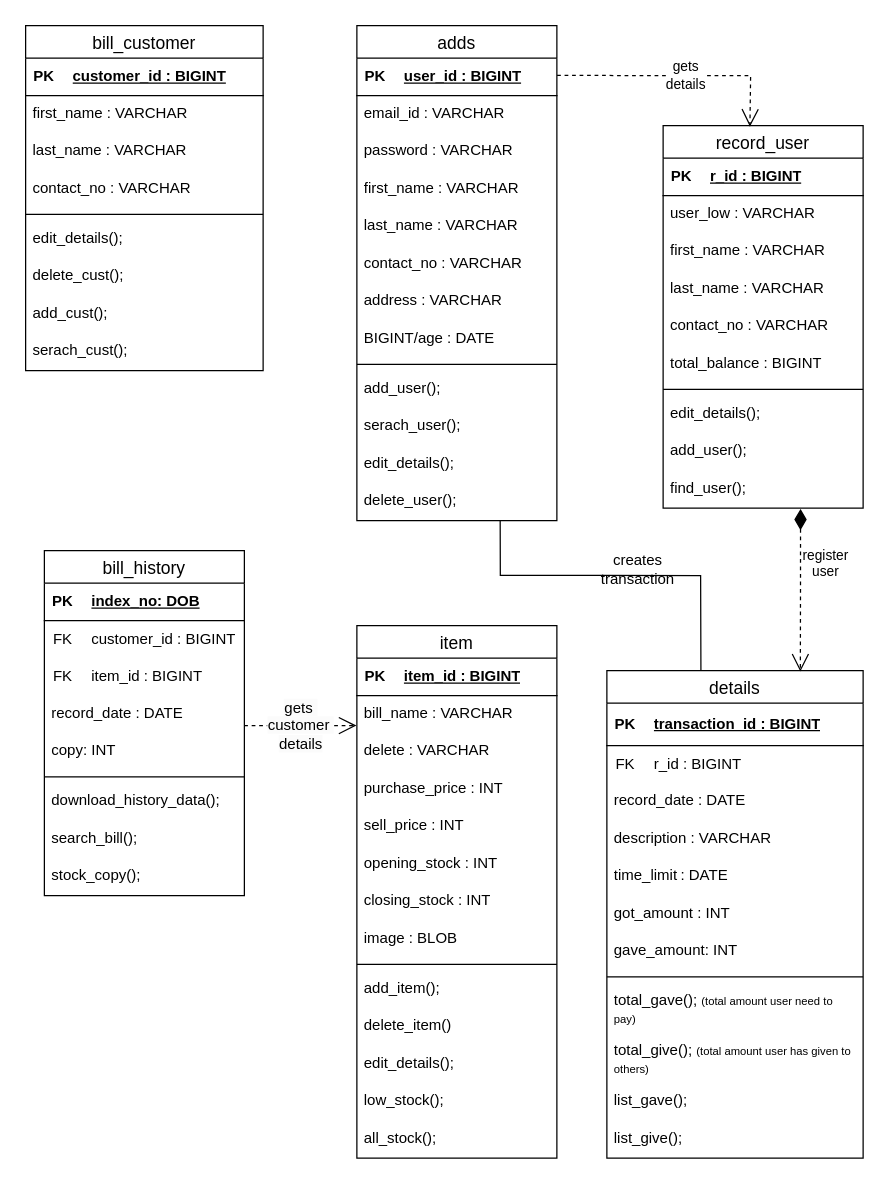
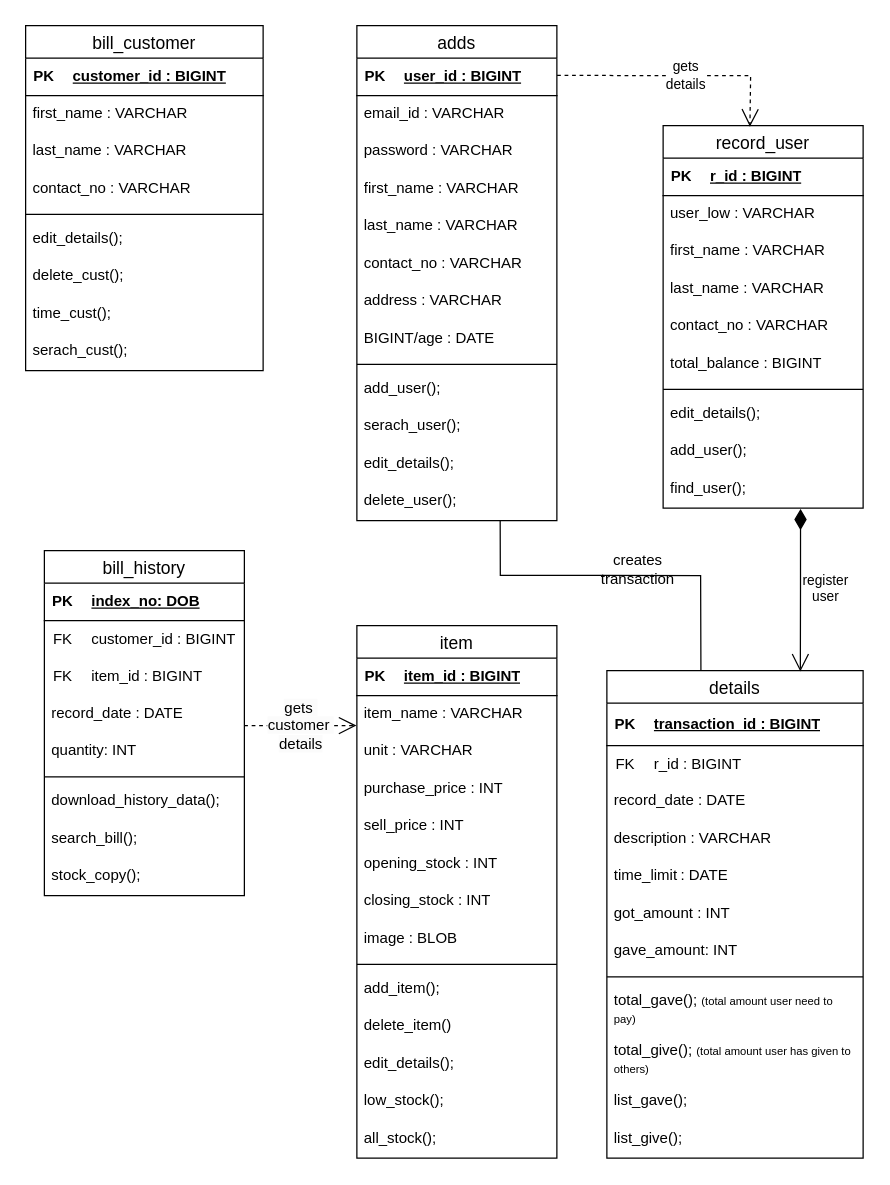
- <mxCell id="98" value="add_cust();" style="text;strokeColor=none;fillColor=none;spacingLeft=4;spacingRight=4;overflow=hidden;rotatable=0;points=[[0,0.5],[1,0.5]];portConstraint=eastwest;fontSize=12;whiteSpace=wrap;html=1;" parent="87" vertex="1"><mxGeometry y="216" width="190" height="30" as="geometry" /></mxCell>
+ <mxCell id="98" value="time_cust();" style="text;strokeColor=none;fillColor=none;spacingLeft=4;spacingRight=4;overflow=hidden;rotatable=0;points=[[0,0.5],[1,0.5]];portConstraint=eastwest;fontSize=12;whiteSpace=wrap;html=1;" parent="87" vertex="1"><mxGeometry y="216" width="190" height="30" as="geometry" /></mxCell>
- <mxCell id="105" value="&lt;span style=&quot;color: rgb(0, 0, 0); font-family: Helvetica; font-size: 11px; font-style: normal; font-variant-ligatures: normal; font-variant-caps: normal; font-weight: 400; letter-spacing: normal; orphans: 2; text-align: center; text-indent: 0px; text-transform: none; widows: 2; word-spacing: 0px; -webkit-text-stroke-width: 0px; white-space: nowrap; background-color: rgb(255, 255, 255); text-decoration-thickness: initial; text-decoration-style: initial; text-decoration-color: initial; display: inline !important; float: none;&quot;&gt;register&lt;/span&gt;&lt;div style=&quot;forced-color-adjust: none; color: rgb(0, 0, 0); font-family: Helvetica; font-size: 11px; font-style: normal; font-variant-ligatures: normal; font-variant-caps: normal; font-weight: 400; letter-spacing: normal; orphans: 2; text-align: center; text-indent: 0px; text-transform: none; widows: 2; word-spacing: 0px; -webkit-text-stroke-width: 0px; white-space: nowrap; text-decoration-thickness: initial; text-decoration-style: initial; text-decoration-color: initial;&quot;&gt;user&lt;/div&gt;" style="text;whiteSpace=wrap;html=1;" parent="1" vertex="1"><mxGeometry x="640" y="430" width="40" height="40" as="geometry" /></mxCell>
+ <mxCell id="105" value="&lt;span style=&quot;color: rgb(0, 0, 0); font-family: Helvetica; font-size: 11px; font-style: normal; font-variant-ligatures: normal; font-variant-caps: normal; font-weight: 400; letter-spacing: normal; orphans: 2; text-align: center; text-indent: 0px; text-transform: none; widows: 2; word-spacing: 0px; -webkit-text-stroke-width: 0px; white-space: nowrap; background-color: rgb(255, 255, 255); text-decoration-thickness: initial; text-decoration-style: initial; text-decoration-color: initial; display: inline !important; float: none;&quot;&gt;register&lt;/span&gt;&lt;div style=&quot;forced-color-adjust: none; color: rgb(0, 0, 0); font-family: Helvetica; font-size: 11px; font-style: normal; font-variant-ligatures: normal; font-variant-caps: normal; font-weight: 400; letter-spacing: normal; orphans: 2; text-align: center; text-indent: 0px; text-transform: none; widows: 2; word-spacing: 0px; -webkit-text-stroke-width: 0px; white-space: nowrap; text-decoration-thickness: initial; text-decoration-style: initial; text-decoration-color: initial;&quot;&gt;user&lt;/div&gt;" style="text;whiteSpace=wrap;html=1;" parent="1" vertex="1"><mxGeometry x="640" y="450" width="40" height="40" as="geometry" /></mxCell>
- <mxCell id="104" value="" style="endArrow=open;html=1;endSize=12;startArrow=diamondThin;startSize=14;startFill=1;edgeStyle=orthogonalEdgeStyle;align=left;verticalAlign=bottom;rounded=0;exitX=0.687;exitY=1.022;exitDx=0;exitDy=0;exitPerimeter=0;entryX=0.755;entryY=0.002;entryDx=0;entryDy=0;entryPerimeter=0;dashed=1;" parent="1" source="50" target="51" edge="1"><mxGeometry x="-0.413" y="17" relative="1" as="geometry"><mxPoint x="680" y="510" as="sourcePoint" /><mxPoint x="680" y="595" as="targetPoint" /><mxPoint as="offset" /></mxGeometry></mxCell>
+ <mxCell id="104" value="" style="endArrow=open;html=1;endSize=12;startArrow=diamondThin;startSize=14;startFill=1;edgeStyle=orthogonalEdgeStyle;align=left;verticalAlign=bottom;rounded=0;exitX=0.687;exitY=1.022;exitDx=0;exitDy=0;exitPerimeter=0;entryX=0.755;entryY=0.002;entryDx=0;entryDy=0;entryPerimeter=0;" parent="1" source="50" target="51" edge="1"><mxGeometry x="-0.413" y="17" relative="1" as="geometry"><mxPoint x="680" y="510" as="sourcePoint" /><mxPoint x="680" y="595" as="targetPoint" /><mxPoint as="offset" /></mxGeometry></mxCell>
- <mxCell id="24" value="bill_name : VARCHAR" style="text;strokeColor=none;fillColor=none;spacingLeft=4;spacingRight=4;overflow=hidden;rotatable=0;points=[[0,0.5],[1,0.5]];portConstraint=eastwest;fontSize=12;whiteSpace=wrap;html=1;" parent="19" vertex="1"><mxGeometry y="56" width="160" height="30" as="geometry" /></mxCell>
+ <mxCell id="24" value="item_name : VARCHAR" style="text;strokeColor=none;fillColor=none;spacingLeft=4;spacingRight=4;overflow=hidden;rotatable=0;points=[[0,0.5],[1,0.5]];portConstraint=eastwest;fontSize=12;whiteSpace=wrap;html=1;" parent="19" vertex="1"><mxGeometry y="56" width="160" height="30" as="geometry" /></mxCell>
- <mxCell id="82" value="copy: INT&amp;nbsp;" style="text;strokeColor=none;fillColor=none;spacingLeft=4;spacingRight=4;overflow=hidden;rotatable=0;points=[[0,0.5],[1,0.5]];portConstraint=eastwest;fontSize=12;whiteSpace=wrap;html=1;" parent="70" vertex="1"><mxGeometry y="146" width="160" height="30" as="geometry" /></mxCell>
+ <mxCell id="82" value="quantity: INT&amp;nbsp;" style="text;strokeColor=none;fillColor=none;spacingLeft=4;spacingRight=4;overflow=hidden;rotatable=0;points=[[0,0.5],[1,0.5]];portConstraint=eastwest;fontSize=12;whiteSpace=wrap;html=1;" parent="70" vertex="1"><mxGeometry y="146" width="160" height="30" as="geometry" /></mxCell>
- <mxCell id="25" value="delete : VARCHAR" style="text;strokeColor=none;fillColor=none;spacingLeft=4;spacingRight=4;overflow=hidden;rotatable=0;points=[[0,0.5],[1,0.5]];portConstraint=eastwest;fontSize=12;whiteSpace=wrap;html=1;" parent="19" vertex="1"><mxGeometry y="86" width="160" height="30" as="geometry" /></mxCell>
+ <mxCell id="25" value="unit : VARCHAR" style="text;strokeColor=none;fillColor=none;spacingLeft=4;spacingRight=4;overflow=hidden;rotatable=0;points=[[0,0.5],[1,0.5]];portConstraint=eastwest;fontSize=12;whiteSpace=wrap;html=1;" parent="19" vertex="1"><mxGeometry y="86" width="160" height="30" as="geometry" /></mxCell>
